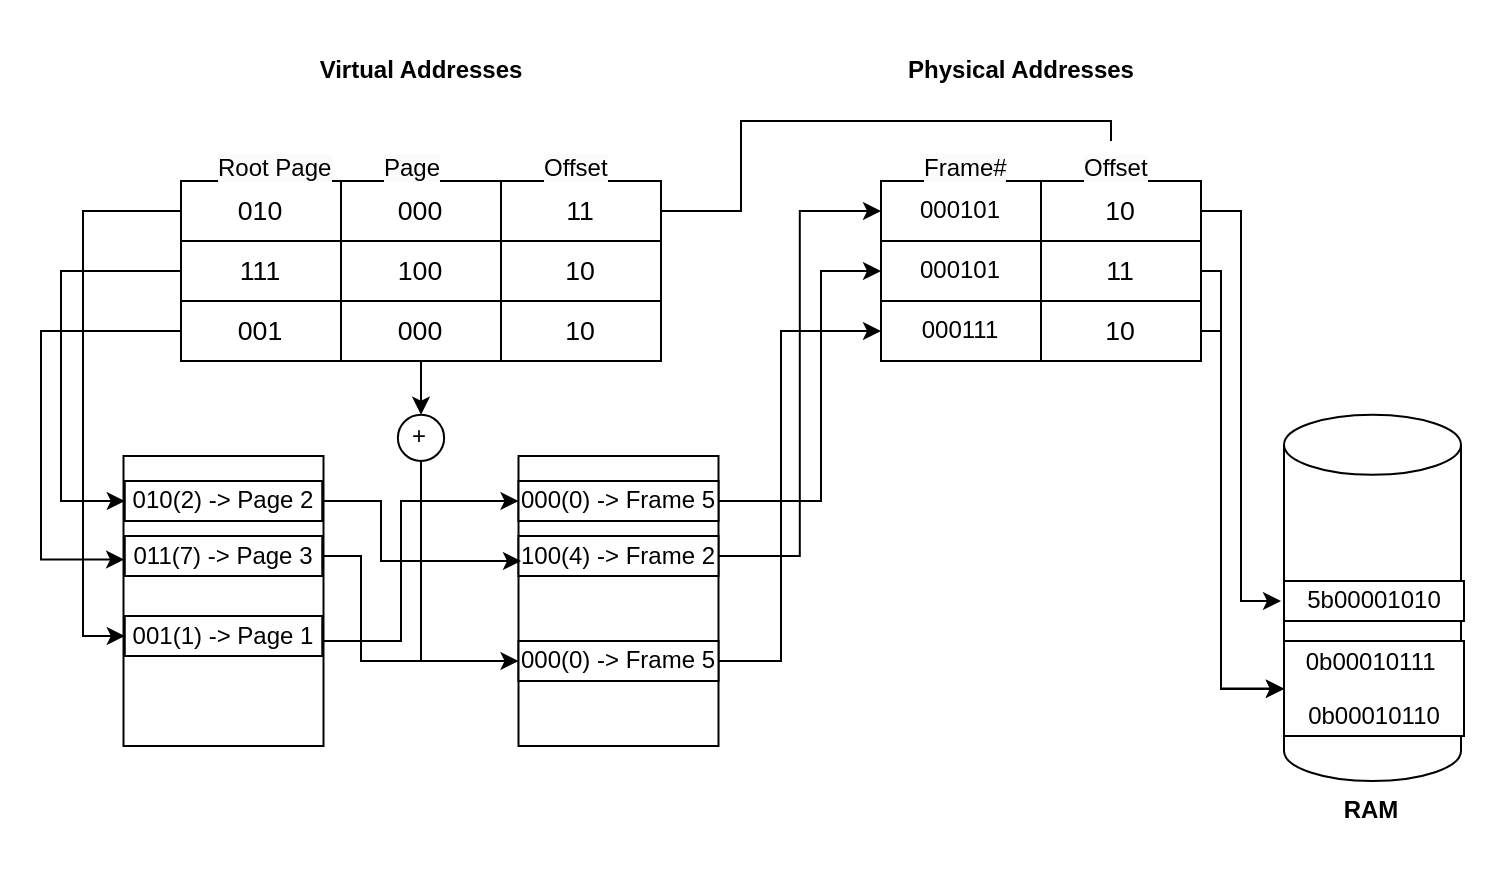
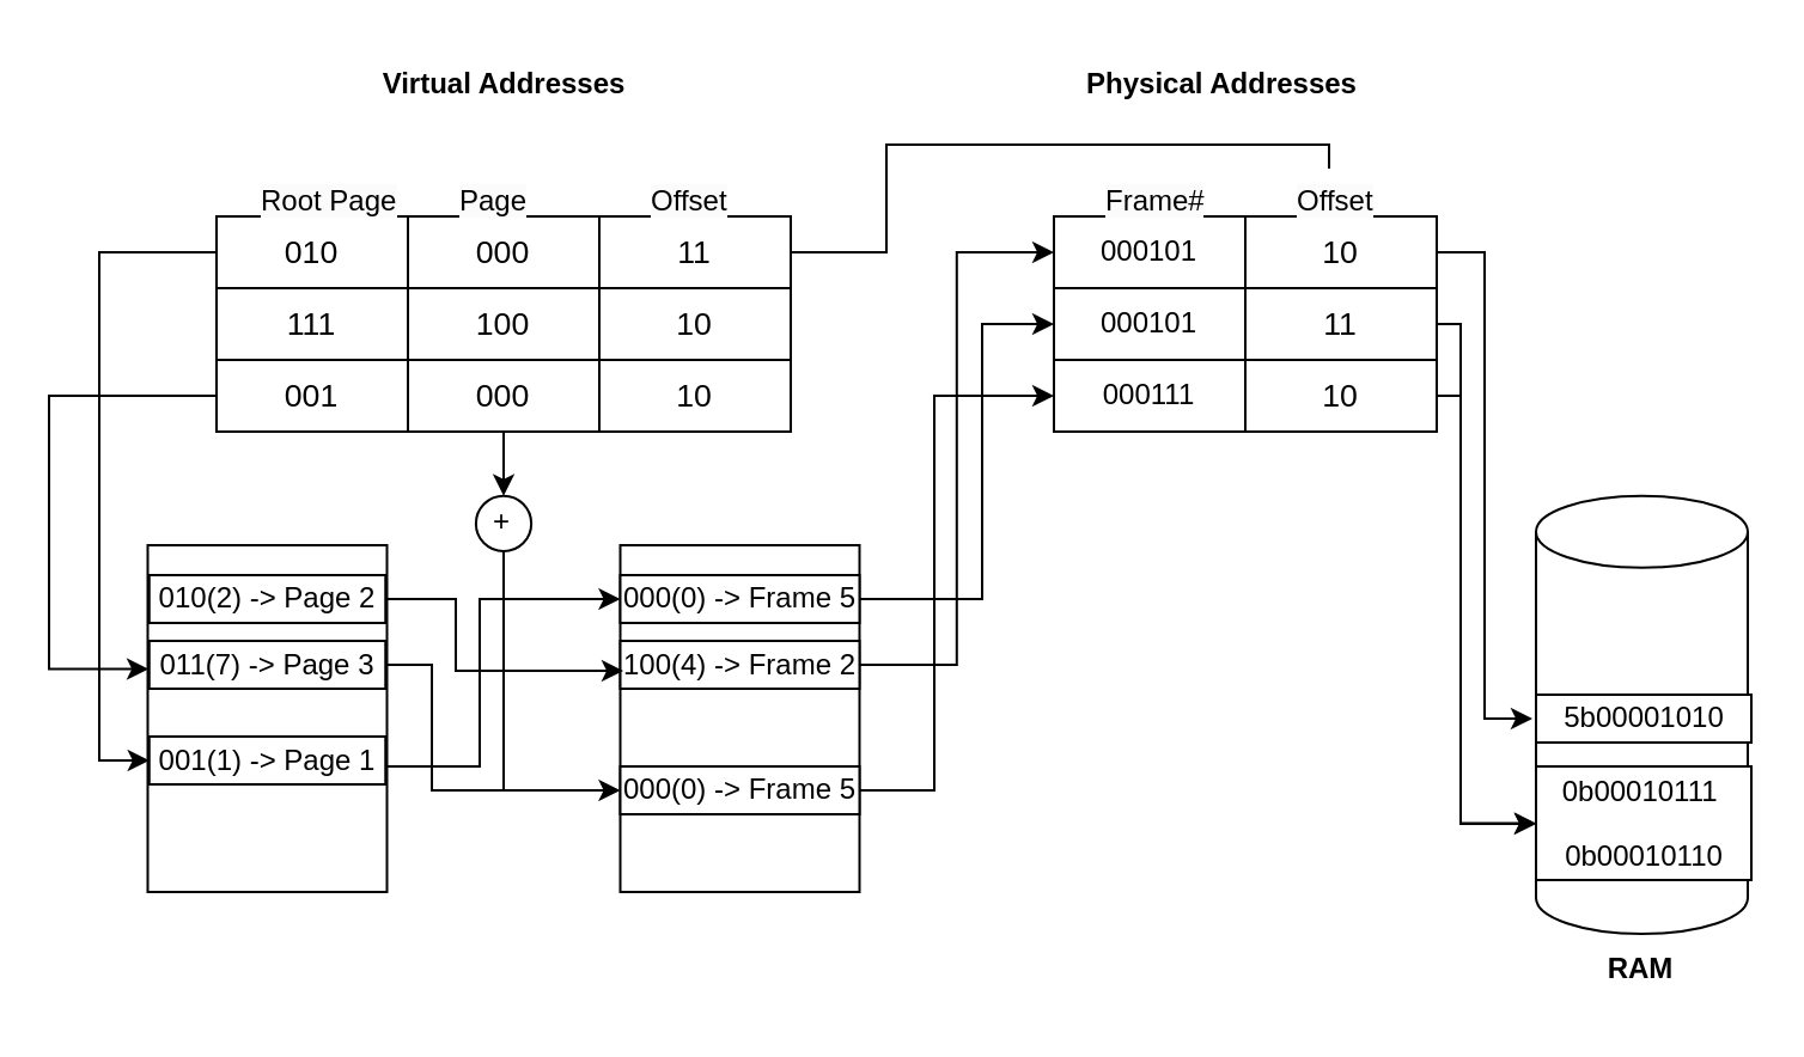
- <mxCell id="5" style="edgeStyle=orthogonalEdgeStyle;rounded=0;orthogonalLoop=1;jettySize=auto;html=1;entryX=0;entryY=0.5;entryDx=0;entryDy=0;" edge="1" parent="1" source="6" target="44"><mxGeometry relative="1" as="geometry"><Array as="points"><mxPoint x="30" y="135" /><mxPoint x="30" y="250" /></Array></mxGeometry></mxCell>
